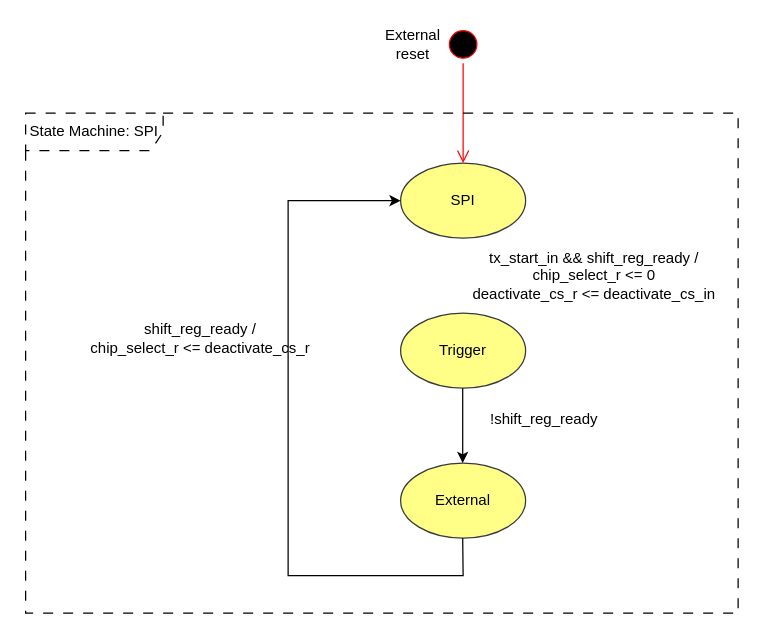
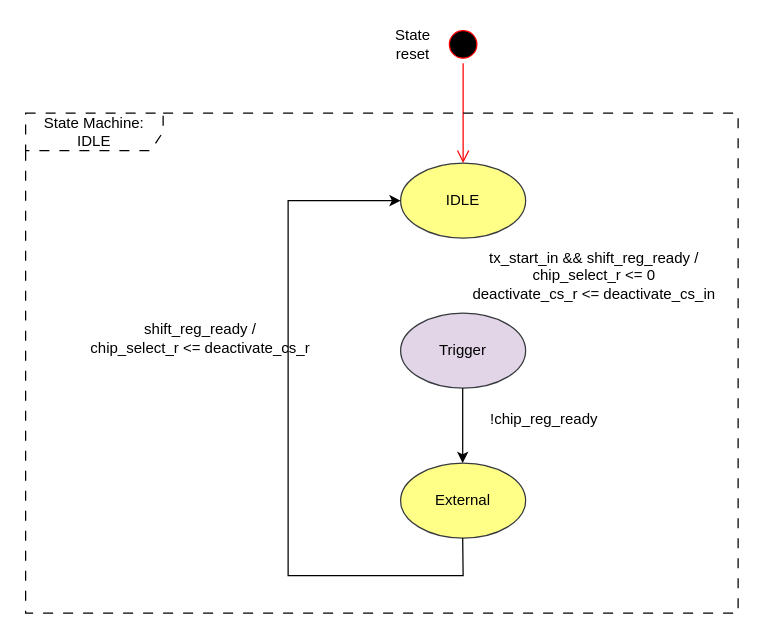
- <mxCell id="13" value="External reset" style="text;html=1;align=center;verticalAlign=middle;whiteSpace=wrap;rounded=0;" vertex="1" parent="1"><mxGeometry x="300" y="20" width="60" height="30" as="geometry" /></mxCell>
+ <mxCell id="13" value="State reset" style="text;html=1;align=center;verticalAlign=middle;whiteSpace=wrap;rounded=0;" vertex="1" parent="1"><mxGeometry x="300" y="20" width="60" height="30" as="geometry" /></mxCell>
- <mxCell id="12" value="State Machine: SPI" style="shape=umlFrame;whiteSpace=wrap;html=1;pointerEvents=0;width=110;height=30;fillColor=none;dashed=1;dashPattern=8 8;" vertex="1" parent="1"><mxGeometry x="20" y="90" width="570" height="400" as="geometry" /></mxCell>
+ <mxCell id="12" value="State Machine: IDLE" style="shape=umlFrame;whiteSpace=wrap;html=1;pointerEvents=0;width=110;height=30;fillColor=none;dashed=1;dashPattern=8 8;" vertex="1" parent="1"><mxGeometry x="20" y="90" width="570" height="400" as="geometry" /></mxCell>
- <mxCell id="5" value="SPI" style="ellipse;whiteSpace=wrap;html=1;fillColor=#ffff88;strokeColor=#36393d;" vertex="1" parent="1"><mxGeometry x="320" y="130" width="100" height="60" as="geometry" /></mxCell>
+ <mxCell id="5" value="IDLE" style="ellipse;whiteSpace=wrap;html=1;fillColor=#ffff88;strokeColor=#36393d;" vertex="1" parent="1"><mxGeometry x="320" y="130" width="100" height="60" as="geometry" /></mxCell>
- <mxCell id="4" value="Trigger" style="ellipse;whiteSpace=wrap;html=1;fillColor=#ffff88;strokeColor=#36393d;" vertex="1" parent="1"><mxGeometry x="320" y="250" width="100" height="60" as="geometry" /></mxCell>
+ <mxCell id="4" value="Trigger" style="ellipse;whiteSpace=wrap;html=1;fillColor=#e1d5e7;strokeColor=#36393d;" vertex="1" parent="1"><mxGeometry x="320" y="250" width="100" height="60" as="geometry" /></mxCell>
- <mxCell id="10" value="!shift_reg_ready" style="text;html=1;align=center;verticalAlign=middle;whiteSpace=wrap;rounded=0;" vertex="1" parent="1"><mxGeometry x="370" y="320" width="130" height="30" as="geometry" /></mxCell>
+ <mxCell id="10" value="!chip_reg_ready" style="text;html=1;align=center;verticalAlign=middle;whiteSpace=wrap;rounded=0;" vertex="1" parent="1"><mxGeometry x="370" y="320" width="130" height="30" as="geometry" /></mxCell>
